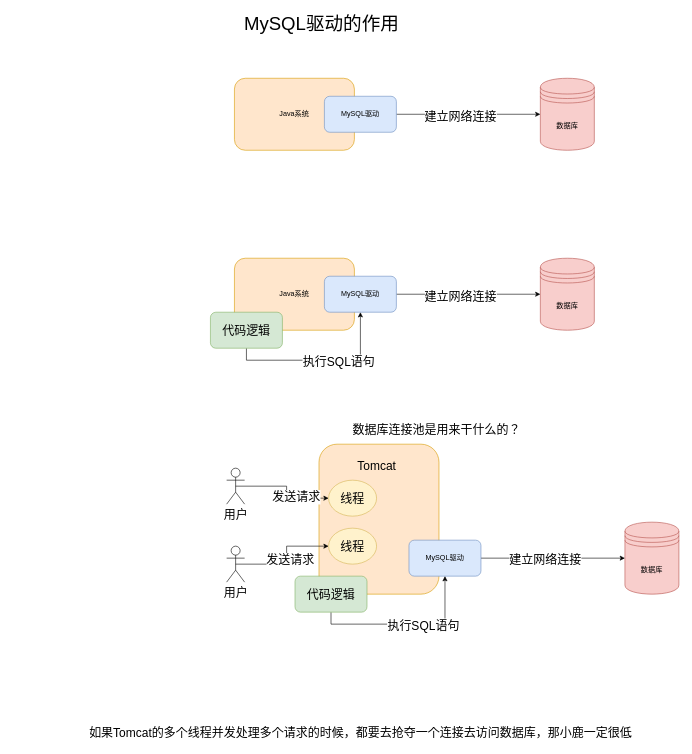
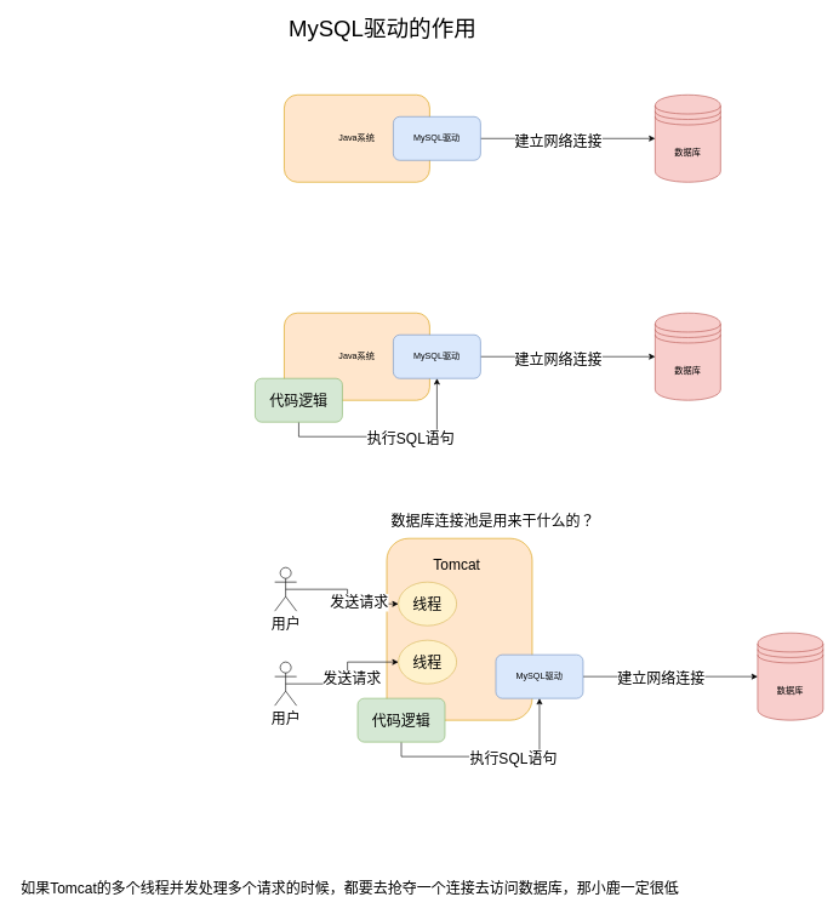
- <mxCell id="7" value="MySQL驱动的作用" style="text;html=1;resizable=0;autosize=1;align=center;verticalAlign=bottom;points=[];fillColor=none;strokeColor=none;rounded=0;fontSize=31;" vertex="1" parent="1"><mxGeometry x="400" y="20" width="270" height="40" as="geometry" /></mxCell>
+ <mxCell id="7" value="MySQL驱动的作用" style="text;html=1;resizable=0;autosize=1;align=center;verticalAlign=bottom;points=[];fillColor=none;strokeColor=none;rounded=0;fontSize=31;" vertex="1" parent="1"><mxGeometry x="390" y="20" width="270" height="40" as="geometry" /></mxCell>
- <mxCell id="16" value="数据库连接池是用来干什么的？" style="text;html=1;resizable=0;autosize=1;align=center;verticalAlign=middle;points=[];fillColor=none;strokeColor=none;rounded=0;fontSize=20;fontColor=none;" vertex="1" parent="1"><mxGeometry x="577" y="700" width="300" height="30" as="geometry" /></mxCell>
+ <mxCell id="16" value="数据库连接池是用来干什么的？" style="text;html=1;resizable=0;autosize=1;align=center;verticalAlign=middle;points=[];fillColor=none;strokeColor=none;rounded=0;fontSize=20;fontColor=none;" vertex="1" parent="1"><mxGeometry x="527" y="700" width="300" height="30" as="geometry" /></mxCell>
- <mxCell id="34" value="&lt;div&gt;&lt;span&gt;如果Tomcat的多个线程并发处理多个请求的时候，都要去抢夺一个连接去访问数据库，那小鹿一定很低&lt;/span&gt;&lt;/div&gt;" style="text;html=1;resizable=0;autosize=1;align=center;verticalAlign=middle;points=[];fillColor=none;strokeColor=none;rounded=0;fontSize=20;fontColor=none;" vertex="1" parent="1"><mxGeometry x="140" y="1205" width="920" height="30" as="geometry" /></mxCell>
+ <mxCell id="34" value="&lt;div&gt;&lt;span&gt;如果Tomcat的多个线程并发处理多个请求的时候，都要去抢夺一个连接去访问数据库，那小鹿一定很低&lt;/span&gt;&lt;/div&gt;" style="text;html=1;resizable=0;autosize=1;align=center;verticalAlign=middle;points=[];fillColor=none;strokeColor=none;rounded=0;fontSize=20;fontColor=none;" vertex="1" parent="1"><mxGeometry x="20" y="1205" width="920" height="30" as="geometry" /></mxCell>
